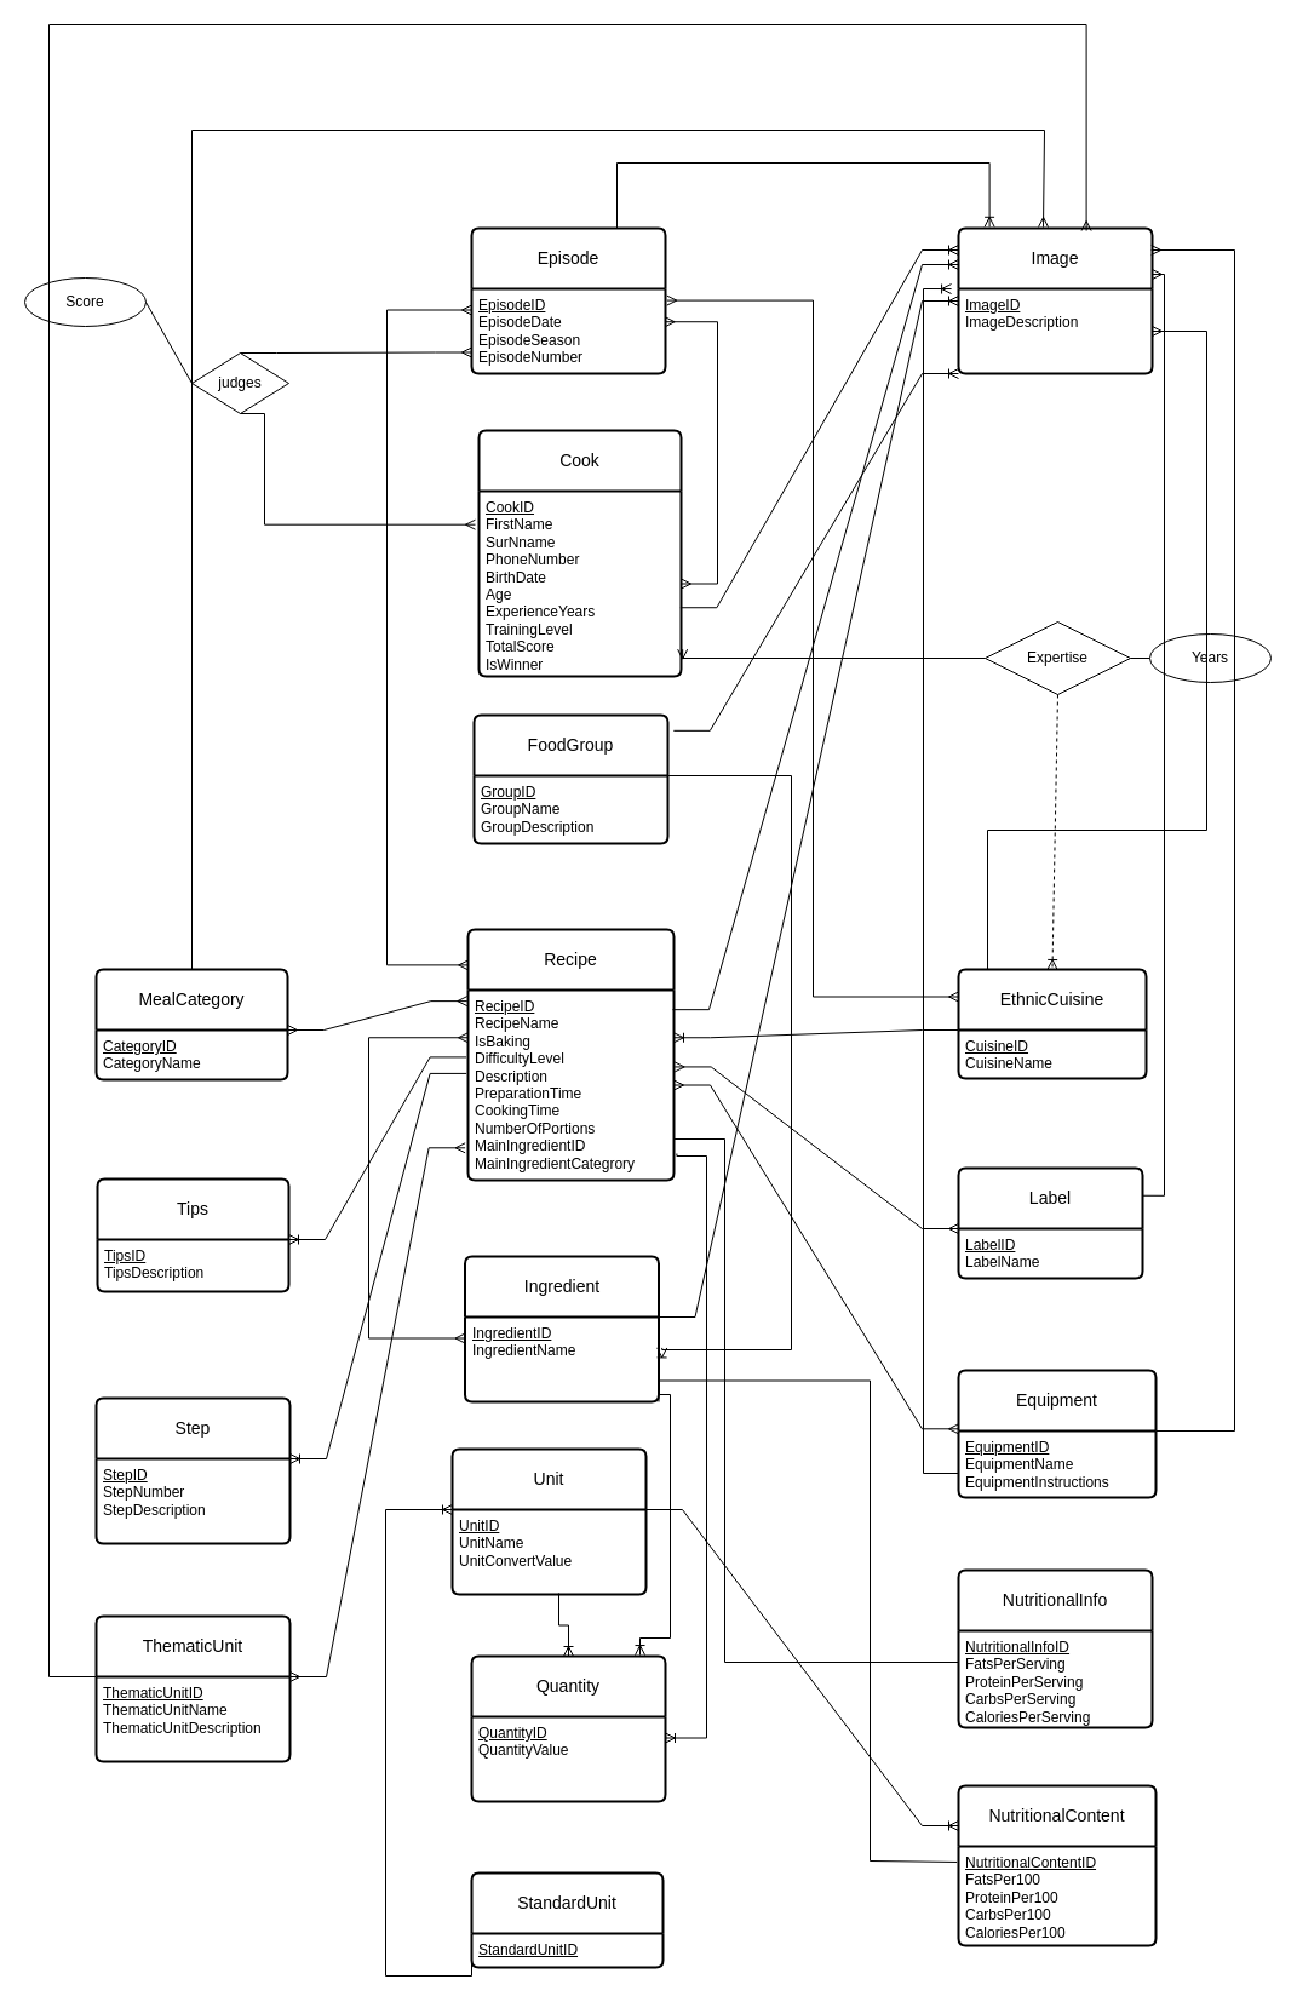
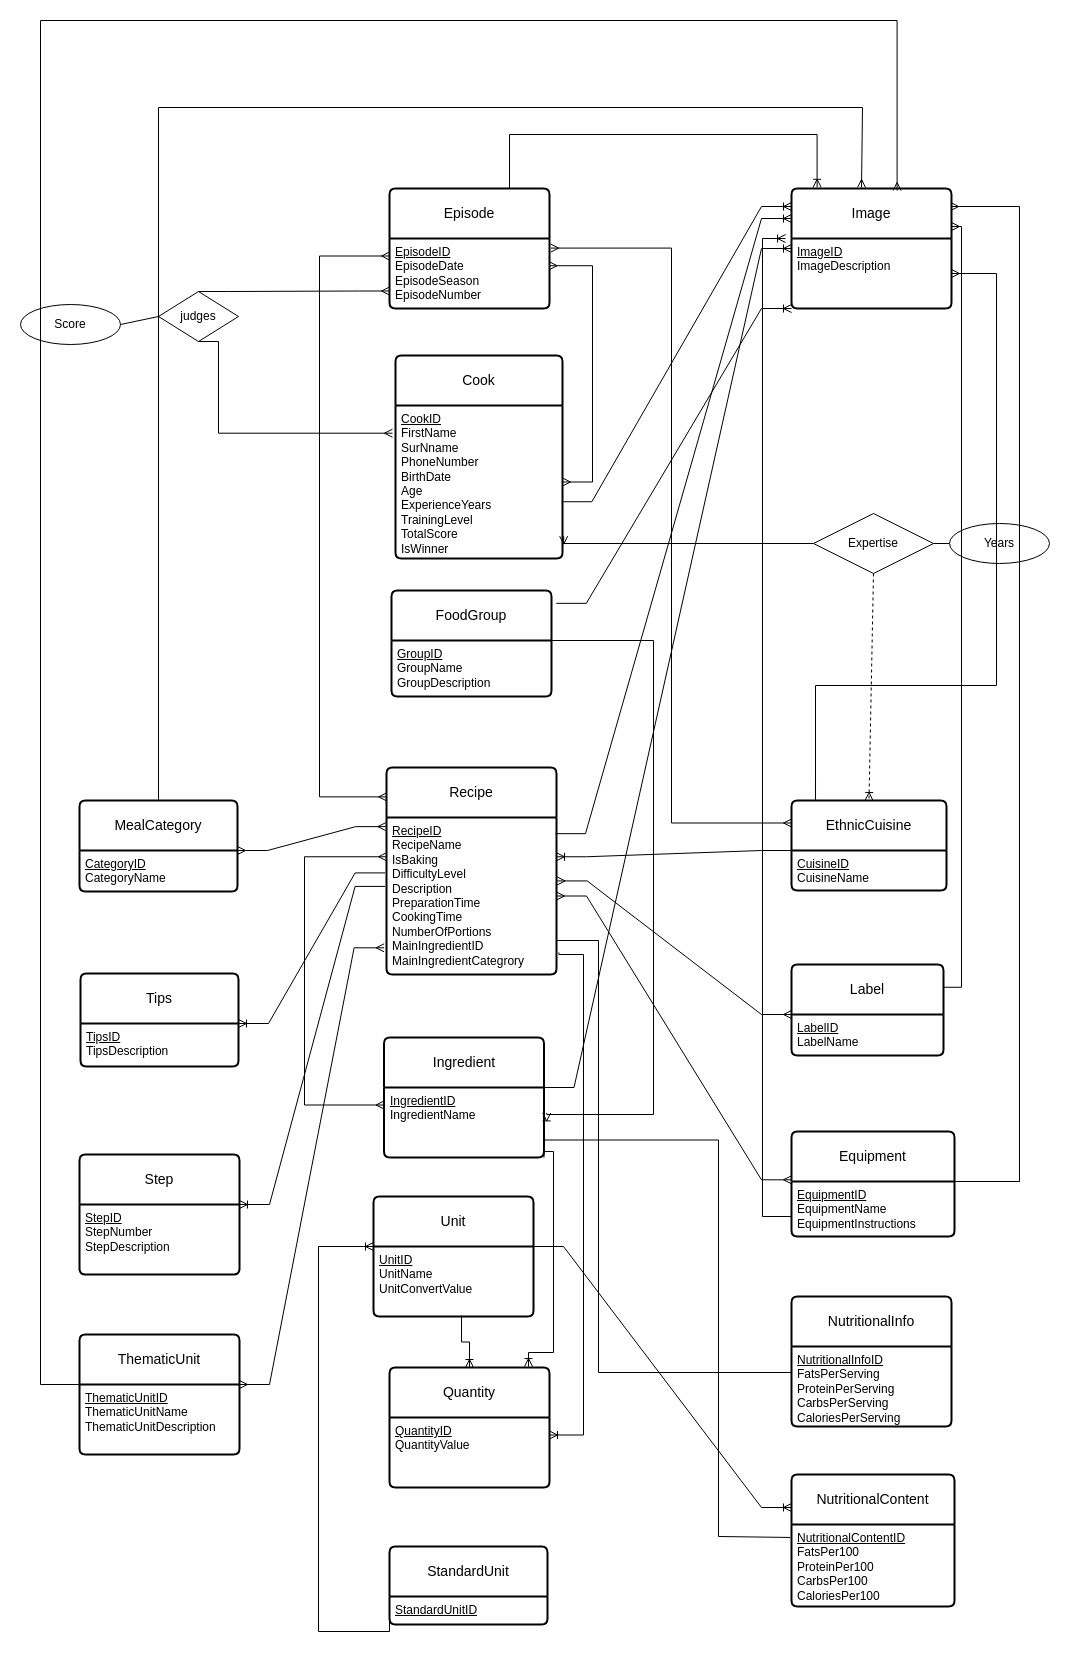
- <mxCell id="70" value="Score" style="ellipse;whiteSpace=wrap;html=1;align=center;" vertex="1" parent="1"><mxGeometry x="20" y="229" width="100" height="40" as="geometry" /></mxCell>
+ <mxCell id="70" value="Score" style="ellipse;whiteSpace=wrap;html=1;align=center;" vertex="1" parent="1"><mxGeometry x="20" y="304" width="100" height="40" as="geometry" /></mxCell>
